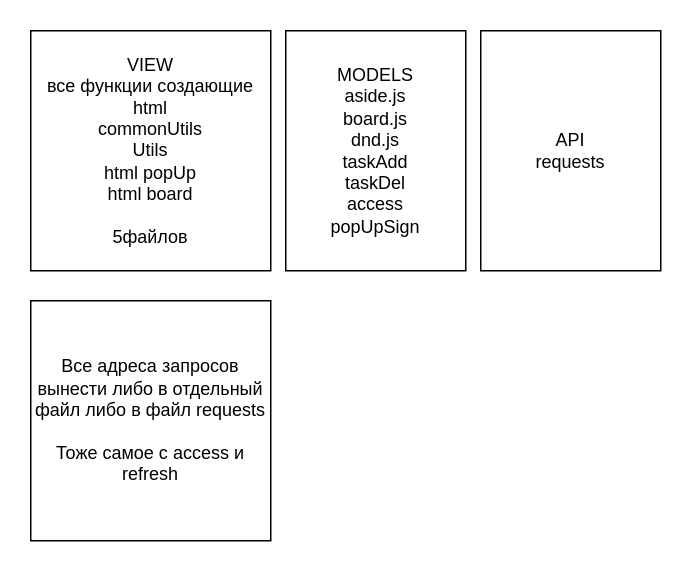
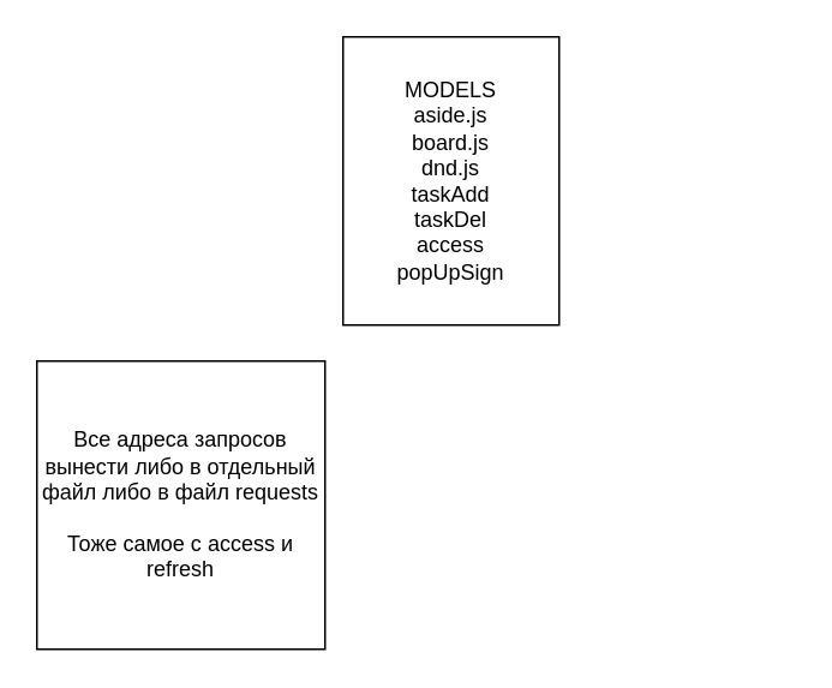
- <mxCell id="2" value="VIEW&lt;br&gt;все функции создающие html&lt;br&gt;commonUtils&lt;br&gt;Utils&lt;br&gt;html popUp&lt;br&gt;html board&lt;br&gt;&lt;br&gt;5файлов" style="rounded=0;whiteSpace=wrap;html=1;" vertex="1" parent="1"><mxGeometry x="20" y="20" width="160" height="160" as="geometry" /></mxCell>
- <mxCell id="4" value="API&lt;br&gt;requests" style="rounded=0;whiteSpace=wrap;html=1;" vertex="1" parent="1"><mxGeometry x="320" y="20" width="120" height="160" as="geometry" /></mxCell>
